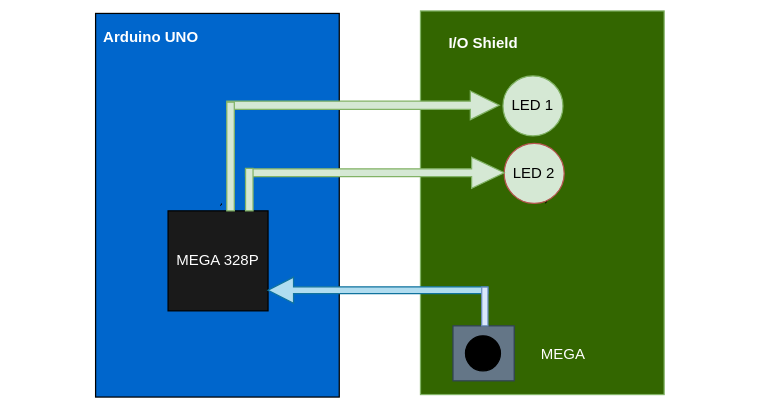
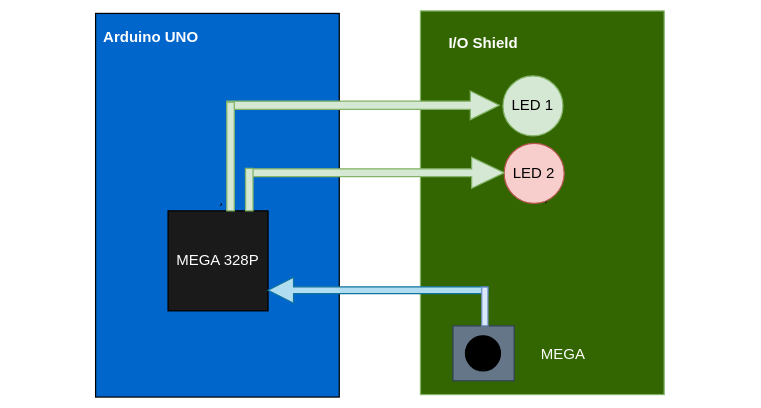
- <mxCell id="15" value="LED 2" style="ellipse;whiteSpace=wrap;html=1;aspect=fixed;fillColor=#d5e8d4;strokeColor=#b85450;" vertex="1" parent="1"><mxGeometry x="403" y="114" width="48" height="48" as="geometry" /></mxCell>
+ <mxCell id="15" value="LED 2" style="ellipse;whiteSpace=wrap;html=1;aspect=fixed;fillColor=#f8cecc;strokeColor=#b85450;" vertex="1" parent="1"><mxGeometry x="403" y="114" width="48" height="48" as="geometry" /></mxCell>
